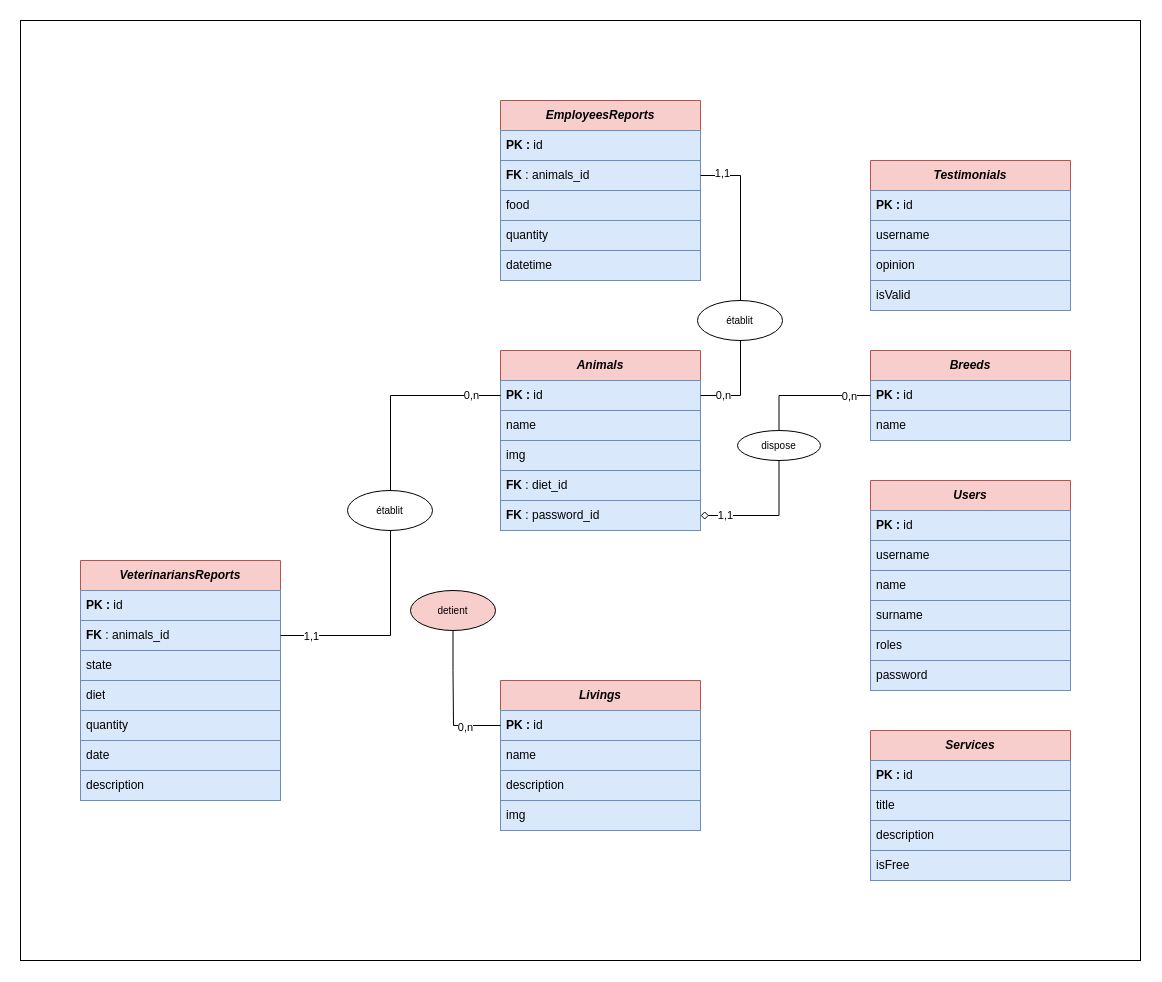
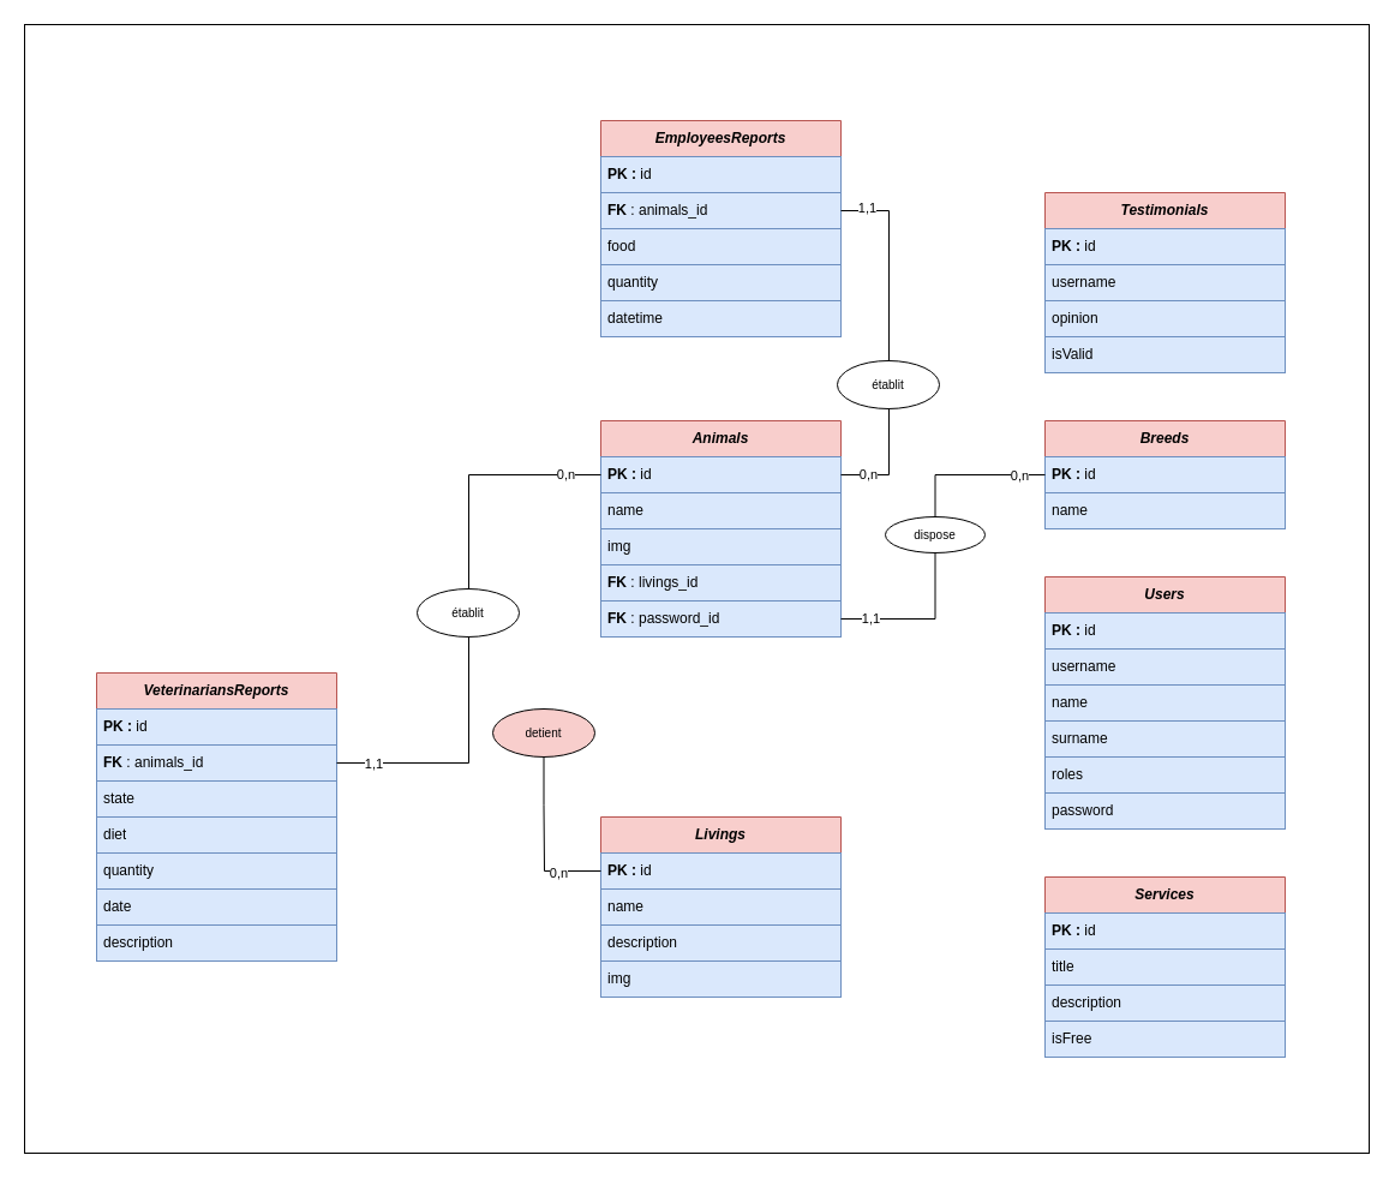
- <mxCell id="24" value="&lt;b&gt;FK &lt;/b&gt;: diet_id" style="text;strokeColor=#6c8ebf;fillColor=#dae8fc;align=left;verticalAlign=middle;spacingLeft=4;spacingRight=4;overflow=hidden;points=[[0,0.5],[1,0.5]];portConstraint=eastwest;rotatable=0;whiteSpace=wrap;html=1;" parent="20" vertex="1"><mxGeometry y="120" width="200" height="30" as="geometry" /></mxCell>
+ <mxCell id="24" value="&lt;b&gt;FK &lt;/b&gt;: livings_id" style="text;strokeColor=#6c8ebf;fillColor=#dae8fc;align=left;verticalAlign=middle;spacingLeft=4;spacingRight=4;overflow=hidden;points=[[0,0.5],[1,0.5]];portConstraint=eastwest;rotatable=0;whiteSpace=wrap;html=1;" parent="20" vertex="1"><mxGeometry y="120" width="200" height="30" as="geometry" /></mxCell>
- <mxCell id="53" style="edgeStyle=orthogonalEdgeStyle;rounded=0;orthogonalLoop=1;jettySize=auto;html=1;exitX=0.5;exitY=1;exitDx=0;exitDy=0;entryX=1;entryY=0.5;entryDx=0;entryDy=0;endArrow=diamond;endFill=0;" parent="1" source="55" target="25" edge="1"><mxGeometry relative="1" as="geometry" /></mxCell>
+ <mxCell id="53" style="edgeStyle=orthogonalEdgeStyle;rounded=0;orthogonalLoop=1;jettySize=auto;html=1;exitX=0.5;exitY=1;exitDx=0;exitDy=0;entryX=1;entryY=0.5;entryDx=0;entryDy=0;endArrow=none;endFill=0;" parent="1" source="55" target="25" edge="1"><mxGeometry relative="1" as="geometry" /></mxCell>
